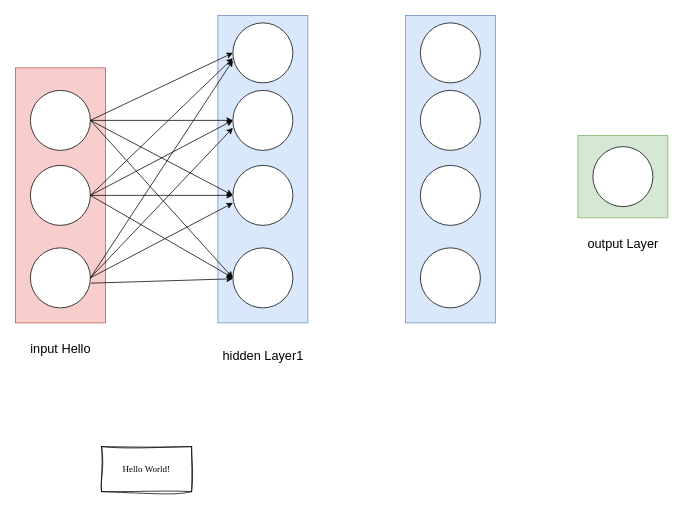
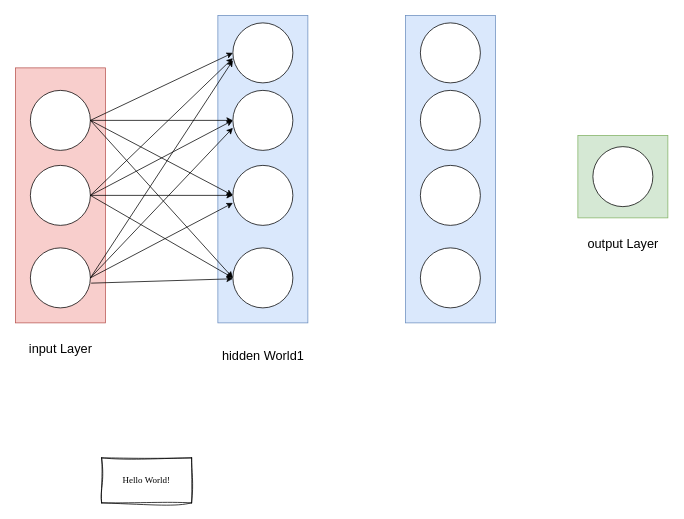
- <mxCell id="18" value="input Hello" style="text;html=1;resizable=0;autosize=1;align=center;verticalAlign=middle;points=[];fillColor=none;strokeColor=none;rounded=0;fontSize=17;" parent="1" vertex="1"><mxGeometry x="25" y="450" width="110" height="30" as="geometry" /></mxCell>
+ <mxCell id="18" value="input Layer" style="text;html=1;resizable=0;autosize=1;align=center;verticalAlign=middle;points=[];fillColor=none;strokeColor=none;rounded=0;fontSize=17;" parent="1" vertex="1"><mxGeometry x="25" y="450" width="110" height="30" as="geometry" /></mxCell>
- <mxCell id="19" value="hidden Layer1" style="text;html=1;resizable=0;autosize=1;align=center;verticalAlign=middle;points=[];fillColor=none;strokeColor=none;rounded=0;fontSize=17;" parent="1" vertex="1"><mxGeometry x="285" y="460" width="130" height="30" as="geometry" /></mxCell>
+ <mxCell id="19" value="hidden World1" style="text;html=1;resizable=0;autosize=1;align=center;verticalAlign=middle;points=[];fillColor=none;strokeColor=none;rounded=0;fontSize=17;" parent="1" vertex="1"><mxGeometry x="285" y="460" width="130" height="30" as="geometry" /></mxCell>
- <mxCell id="33" value="Hello World!" style="rounded=0;whiteSpace=wrap;html=1;shadow=0;glass=0;fontFamily=Comic Sans MS;labelBackgroundColor=none;disableMultiStroke=0;disableMultiStrokeFill=0;enumerate=0;treeMoving=0;treeFolding=0;cloneable=1;deletable=0;resizeHeight=0;resizeWidth=0;fixedWidth=0;autosize=1;sketch=1;curveFitting=1;jiggle=2;" vertex="1" parent="1"><mxGeometry x="135" y="595" width="120" height="60" as="geometry" /></mxCell>
+ <mxCell id="33" value="Hello World!" style="rounded=0;whiteSpace=wrap;html=1;shadow=0;glass=0;fontFamily=Comic Sans MS;labelBackgroundColor=none;disableMultiStroke=0;disableMultiStrokeFill=0;enumerate=0;treeMoving=0;treeFolding=0;cloneable=1;deletable=0;resizeHeight=0;resizeWidth=0;fixedWidth=0;autosize=1;sketch=1;curveFitting=1;jiggle=2;" vertex="1" parent="1"><mxGeometry x="135" y="610" width="120" height="60" as="geometry" /></mxCell>
